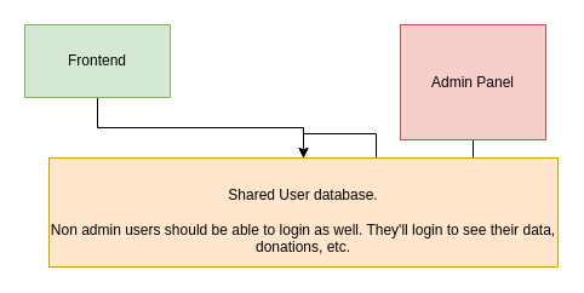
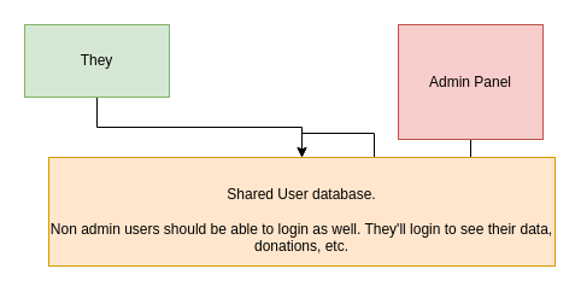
- <mxCell id="3" value="Frontend" style="rounded=0;whiteSpace=wrap;html=1;fillColor=#d5e8d4;strokeColor=#82b366;glass=0;shadow=0;" vertex="1" parent="1"><mxGeometry x="20" y="20" width="120" height="60" as="geometry" /></mxCell>
+ <mxCell id="3" value="They" style="rounded=0;whiteSpace=wrap;html=1;fillColor=#d5e8d4;strokeColor=#82b366;glass=0;shadow=0;" vertex="1" parent="1"><mxGeometry x="20" y="20" width="120" height="60" as="geometry" /></mxCell>
